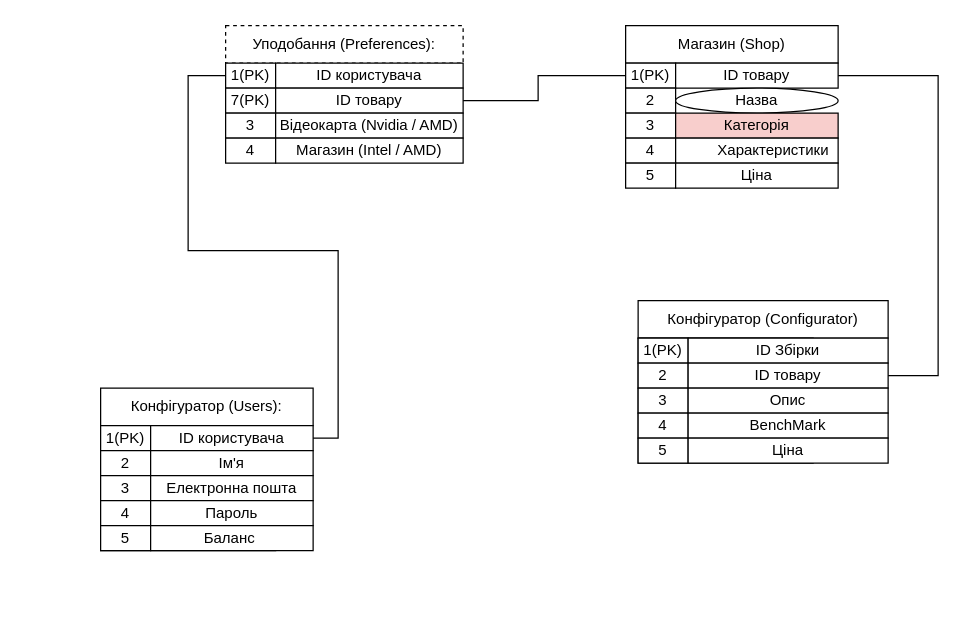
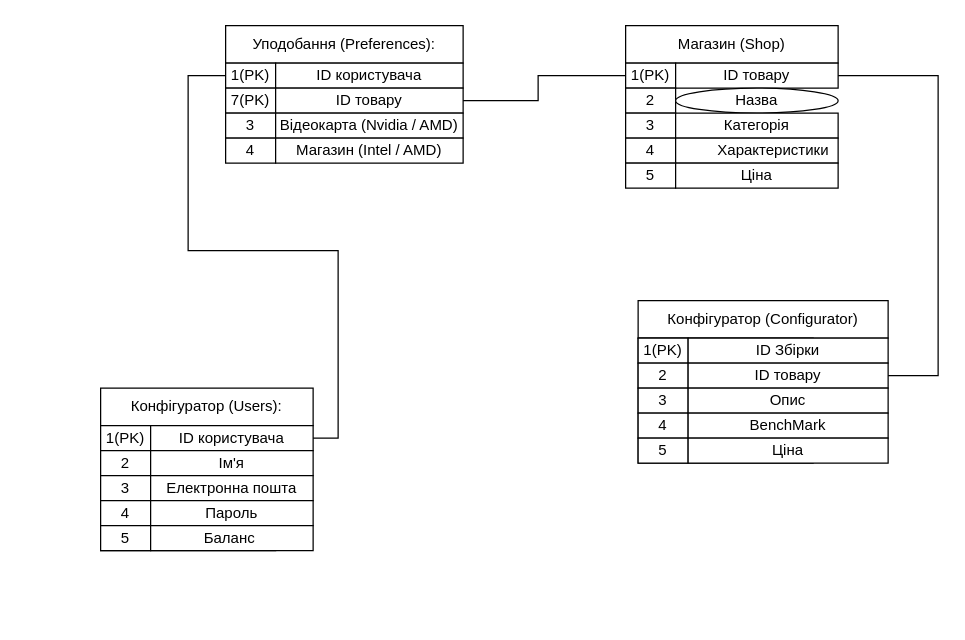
- <mxCell id="42" value="Уподобання (Preferences):" style="rounded=0;whiteSpace=wrap;html=1;dashed=1;" parent="41" vertex="1"><mxGeometry width="190" height="30" as="geometry" /></mxCell>
+ <mxCell id="42" value="Уподобання (Preferences):" style="rounded=0;whiteSpace=wrap;html=1;" parent="41" vertex="1"><mxGeometry width="190" height="30" as="geometry" /></mxCell>
- <mxCell id="24" value="Категорія" style="rounded=0;whiteSpace=wrap;html=1;fillColor=#f8cecc;" parent="16" vertex="1"><mxGeometry x="40" y="70" width="130" height="20" as="geometry" /></mxCell>
+ <mxCell id="24" value="Категорія" style="rounded=0;whiteSpace=wrap;html=1;" parent="16" vertex="1"><mxGeometry x="40" y="70" width="130" height="20" as="geometry" /></mxCell>
